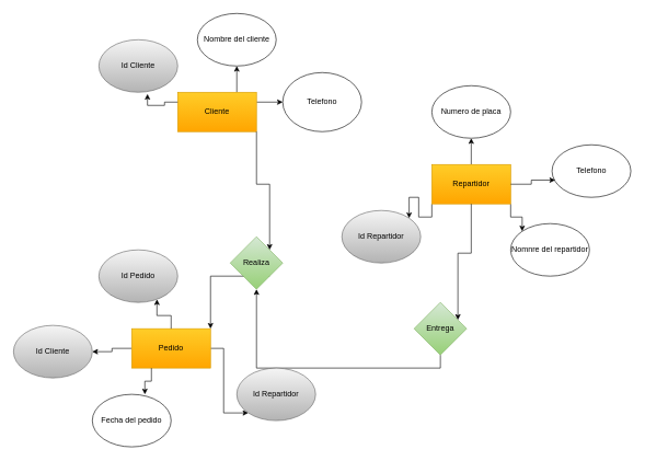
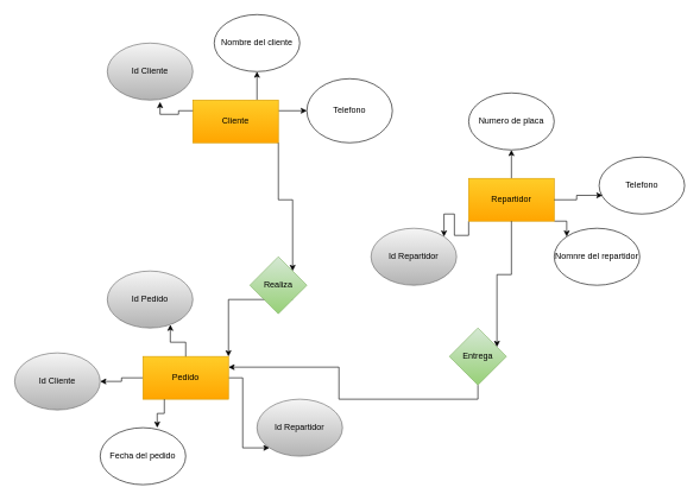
- <mxCell id="14" value="Nomnre del repartidor" style="ellipse;whiteSpace=wrap;html=1;" vertex="1" parent="1"><mxGeometry x="777" y="340" width="120" height="80" as="geometry" /></mxCell>
+ <mxCell id="14" value="Nomnre del repartidor" style="ellipse;whiteSpace=wrap;html=1;" vertex="1" parent="1"><mxGeometry x="777" y="320" width="120" height="80" as="geometry" /></mxCell>
- <mxCell id="11" style="edgeStyle=orthogonalEdgeStyle;rounded=0;orthogonalLoop=1;jettySize=auto;html=1;exitX=0.5;exitY=1;exitDx=0;exitDy=0;" edge="1" parent="1" source="27" target="25"><mxGeometry relative="1" as="geometry" /></mxCell>
+ <mxCell id="11" style="edgeStyle=orthogonalEdgeStyle;rounded=0;orthogonalLoop=1;jettySize=auto;html=1;exitX=0.5;exitY=1;exitDx=0;exitDy=0;entryX=1;entryY=0.25;entryDx=0;entryDy=0;" edge="1" parent="1" source="27" target="18"><mxGeometry relative="1" as="geometry" /></mxCell>
